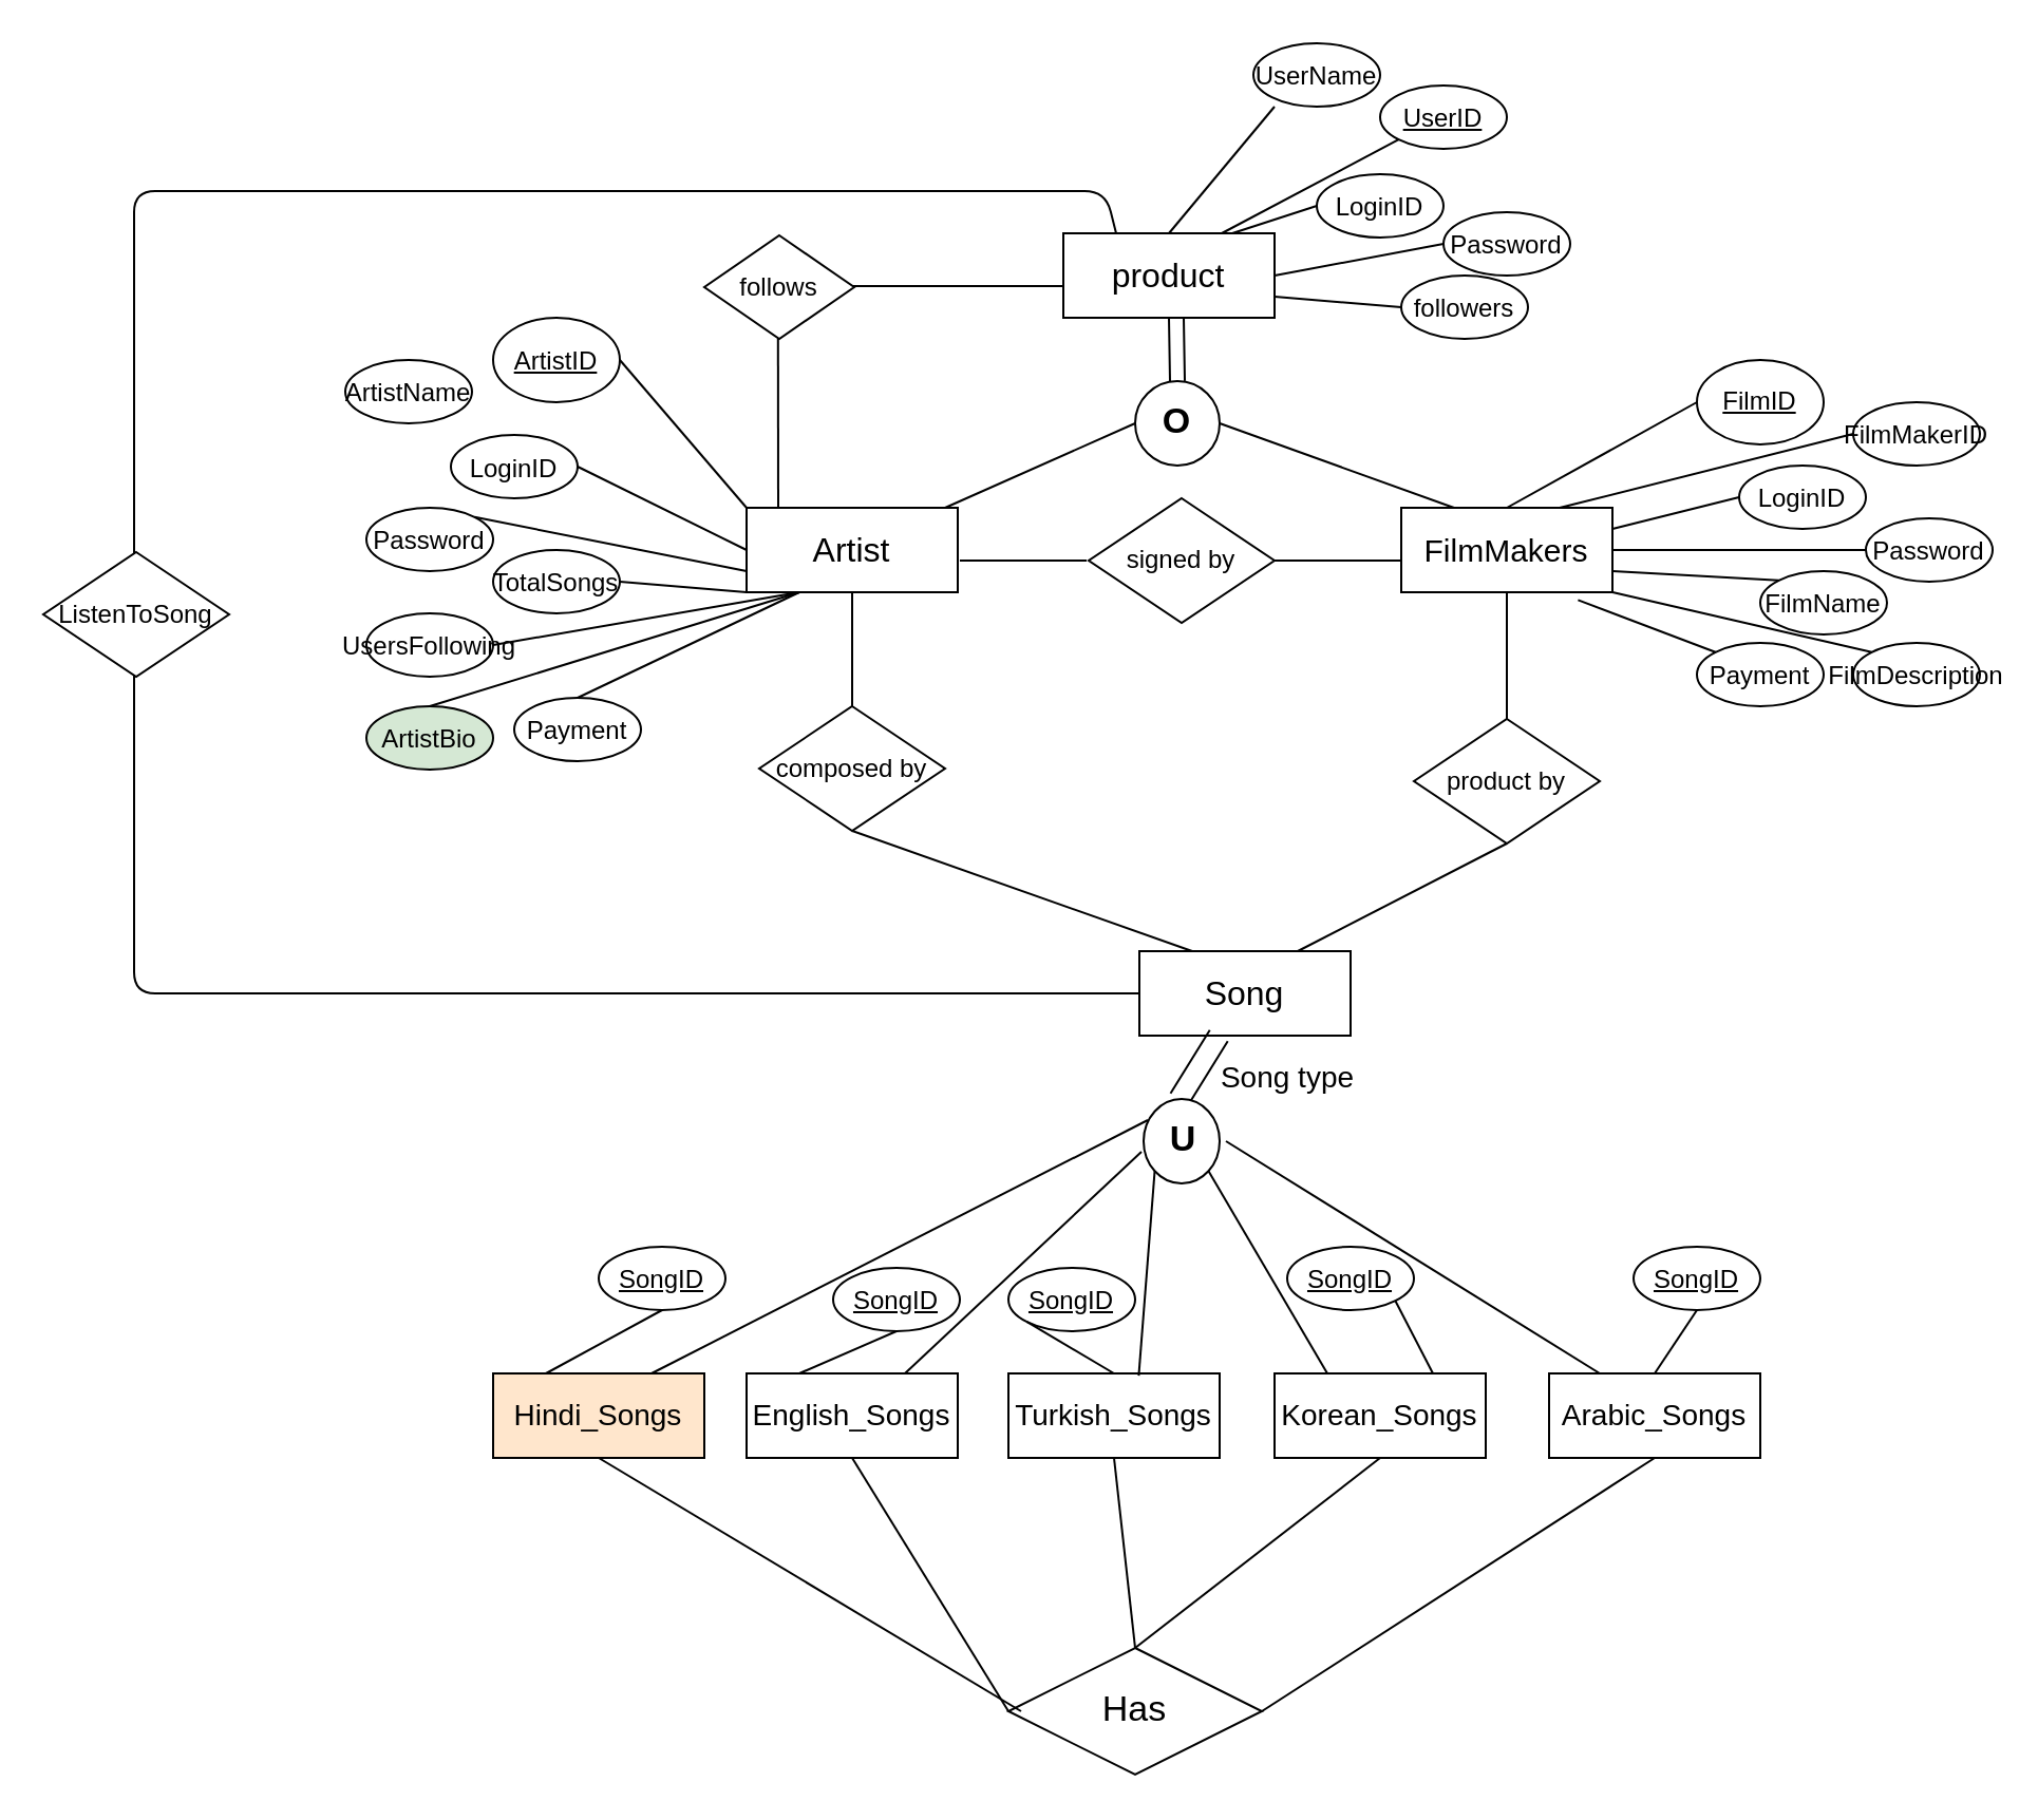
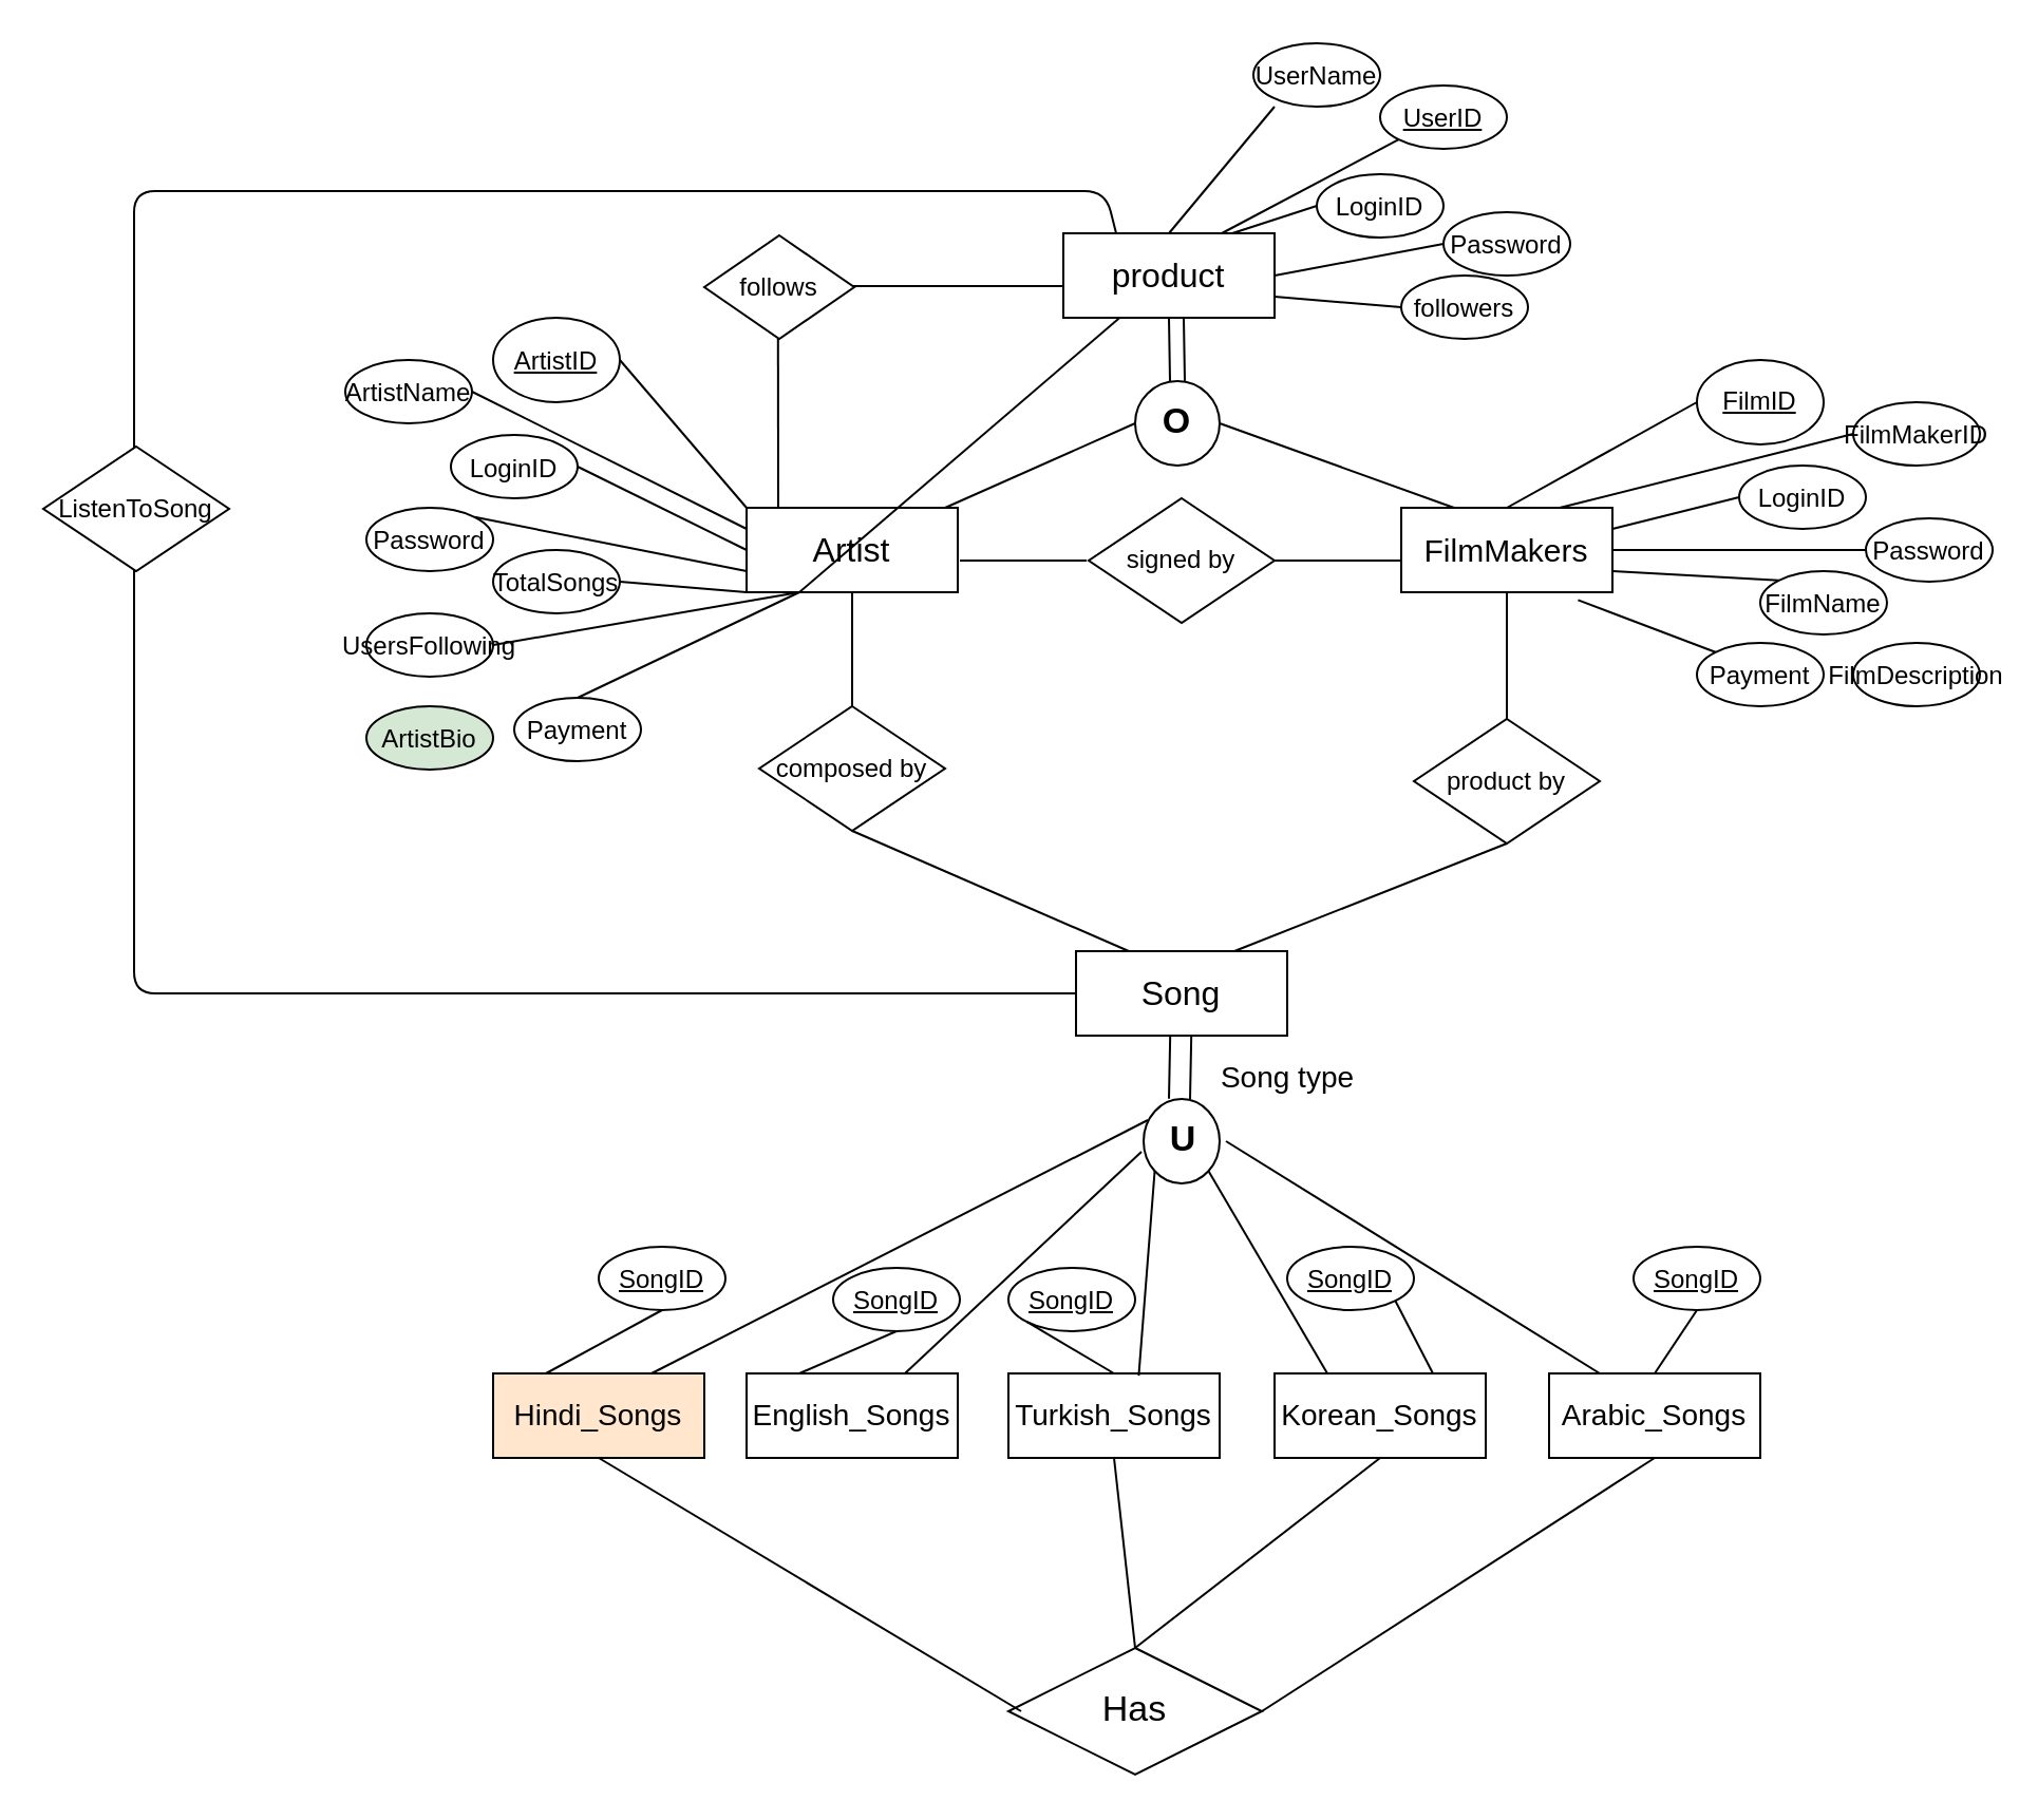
+ <mxCell id="66" value="" style="endArrow=none;html=1;entryX=1;entryY=0.5;entryDx=0;entryDy=0;exitX=0;exitY=0.25;exitDx=0;exitDy=0;" edge="1" parent="1" source="6" target="26"><mxGeometry width="50" height="50" relative="1" as="geometry"><mxPoint x="333" y="270" as="sourcePoint" /><mxPoint x="283" y="190" as="targetPoint" /></mxGeometry></mxCell>
- <mxCell id="84" value="ListenToSong" style="shape=rhombus;perimeter=rhombusPerimeter;whiteSpace=wrap;html=1;align=center;rounded=0;sketch=0;" vertex="1" parent="1"><mxGeometry x="20" y="261" width="88" height="59" as="geometry" /></mxCell>
+ <mxCell id="84" value="ListenToSong" style="shape=rhombus;perimeter=rhombusPerimeter;whiteSpace=wrap;html=1;align=center;rounded=0;sketch=0;" vertex="1" parent="1"><mxGeometry x="20" y="211" width="88" height="59" as="geometry" /></mxCell>
- <mxCell id="79" value="" style="endArrow=none;html=1;fontSize=12;exitX=1;exitY=1;exitDx=0;exitDy=0;entryX=0;entryY=0;entryDx=0;entryDy=0;" edge="1" parent="1" source="5" target="28"><mxGeometry width="50" height="50" relative="1" as="geometry"><mxPoint x="763" y="290" as="sourcePoint" /><mxPoint x="853" y="240" as="targetPoint" /></mxGeometry></mxCell>
- <mxCell id="71" value="" style="endArrow=none;html=1;entryX=0.5;entryY=0;entryDx=0;entryDy=0;exitX=0.25;exitY=1;exitDx=0;exitDy=0;" edge="1" parent="1" source="6" target="63"><mxGeometry width="50" height="50" relative="1" as="geometry"><mxPoint x="388" y="290" as="sourcePoint" /><mxPoint x="243" y="315" as="targetPoint" /></mxGeometry></mxCell>
+ <mxCell id="71" value="" style="endArrow=none;html=1;exitX=0.25;exitY=1;exitDx=0;exitDy=0;" edge="1" parent="1" source="6" target="2"><mxGeometry width="50" height="50" relative="1" as="geometry"><mxPoint x="388" y="290" as="sourcePoint" /><mxPoint x="243" y="315" as="targetPoint" /></mxGeometry></mxCell>
- <mxCell id="41" value="&lt;font style=&quot;font-size: 16px&quot;&gt;Song&lt;/font&gt;" style="whiteSpace=wrap;html=1;align=center;" vertex="1" parent="1"><mxGeometry x="539" y="450" width="100" height="40" as="geometry" /></mxCell>
+ <mxCell id="41" value="&lt;font style=&quot;font-size: 16px&quot;&gt;Song&lt;/font&gt;" style="whiteSpace=wrap;html=1;align=center;" vertex="1" parent="1"><mxGeometry x="509" y="450" width="100" height="40" as="geometry" /></mxCell>
- <mxCell id="95" value="" style="endArrow=none;html=1;fontSize=12;entryX=0.5;entryY=1;entryDx=0;entryDy=0;exitX=0;exitY=0.5;exitDx=0;exitDy=0;" edge="1" parent="1" source="91" target="7"><mxGeometry width="50" height="50" relative="1" as="geometry"><mxPoint x="557" y="800" as="sourcePoint" /><mxPoint x="673" y="710" as="targetPoint" /></mxGeometry></mxCell>
